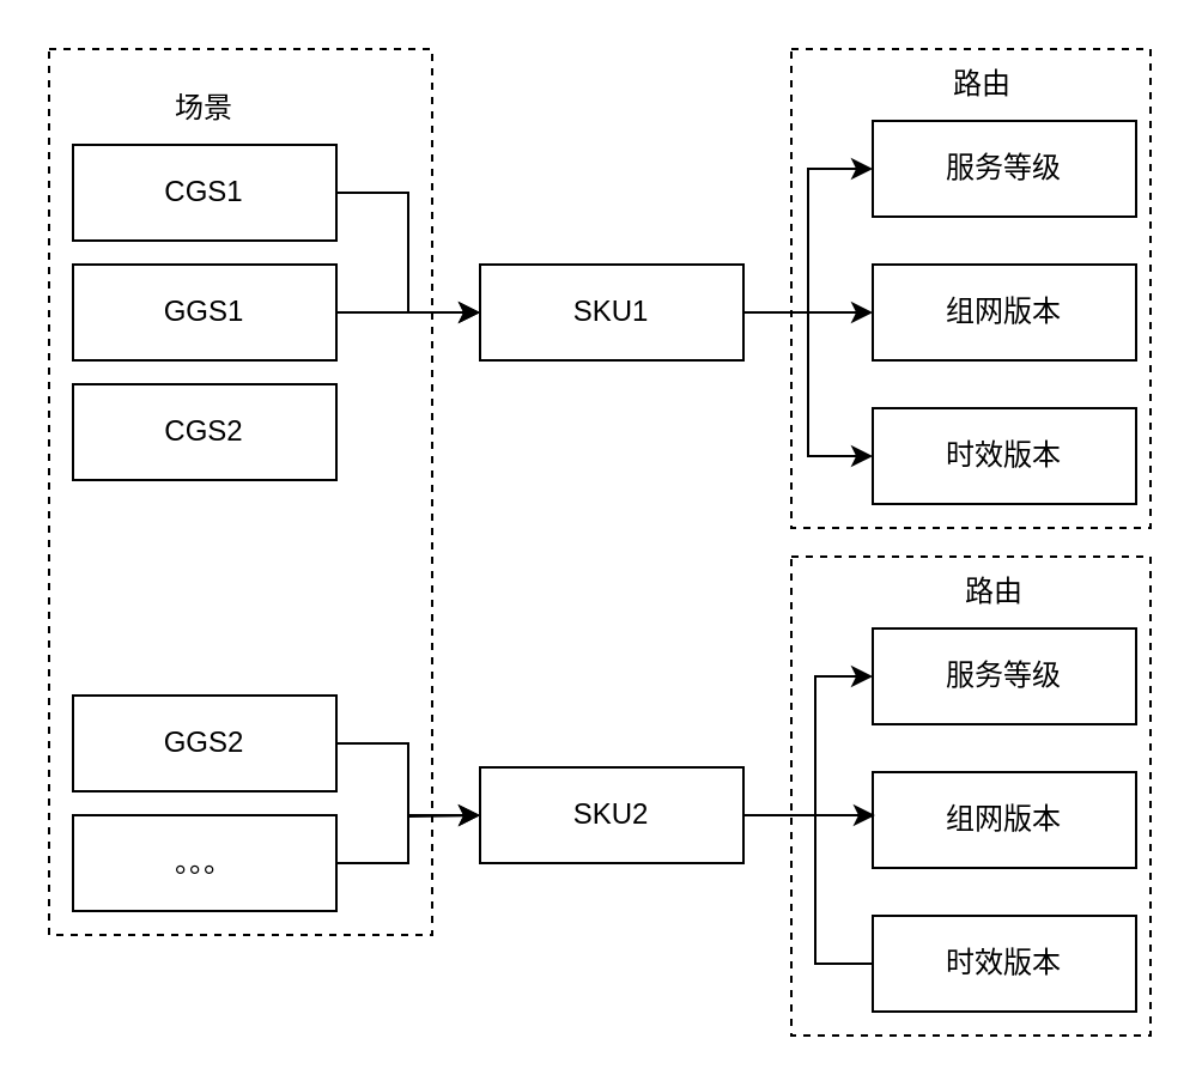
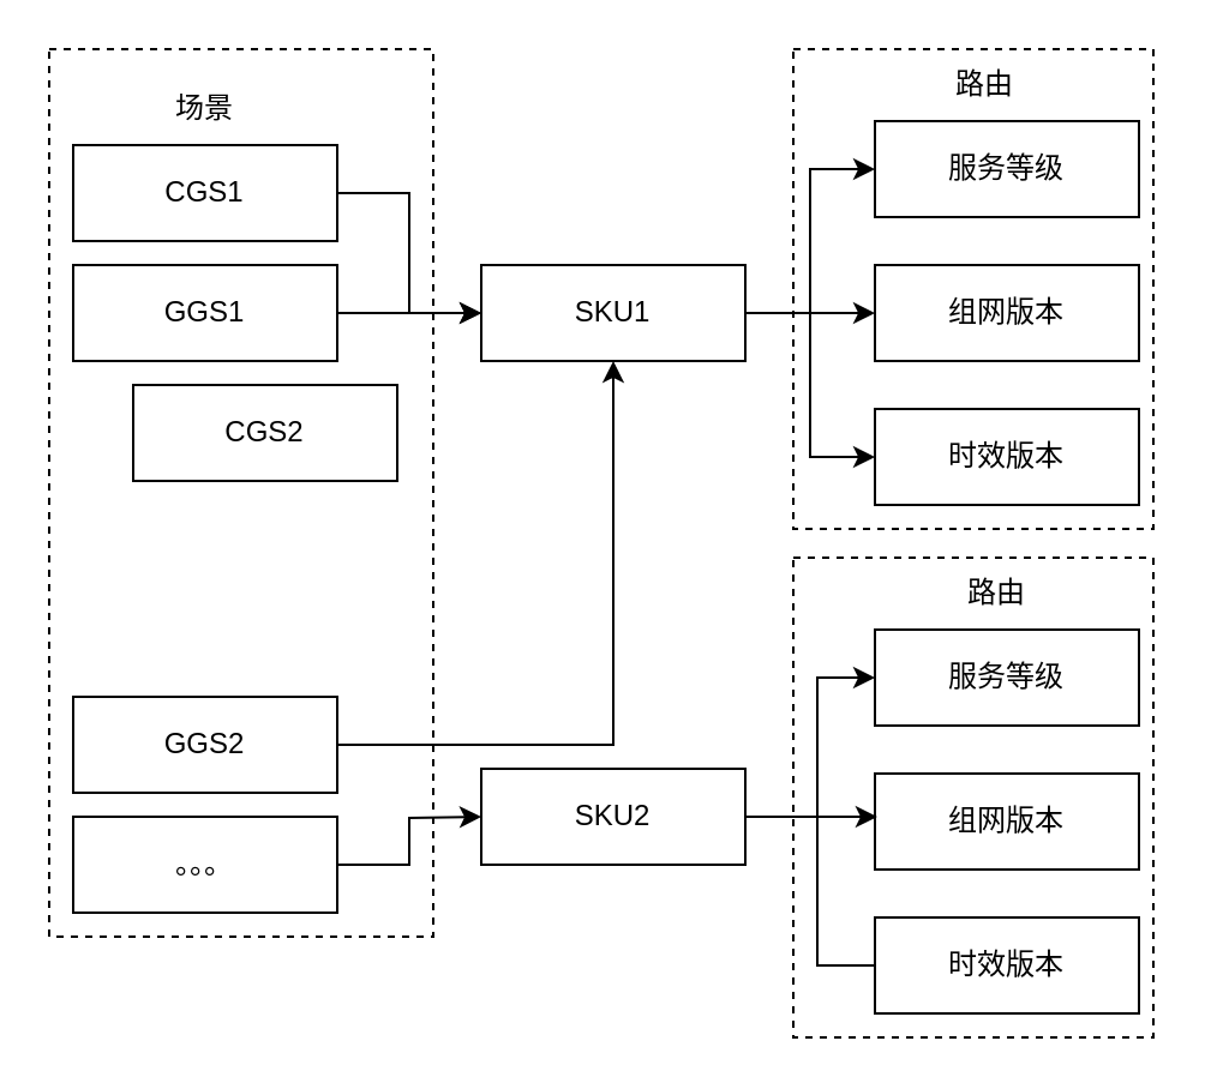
- <mxCell id="8" value="CGS2" style="rounded=0;whiteSpace=wrap;html=1;fillColor=none;" parent="1" vertex="1"><mxGeometry x="30" y="160" width="110" height="40" as="geometry" /></mxCell>
+ <mxCell id="8" value="CGS2" style="rounded=0;whiteSpace=wrap;html=1;fillColor=none;" parent="1" vertex="1"><mxGeometry x="55" y="160" width="110" height="40" as="geometry" /></mxCell>
- <mxCell id="19" style="edgeStyle=orthogonalEdgeStyle;rounded=0;orthogonalLoop=1;jettySize=auto;html=1;exitX=1;exitY=0.5;exitDx=0;exitDy=0;entryX=0;entryY=0.5;entryDx=0;entryDy=0;" edge="1" parent="1" source="20" target="24"><mxGeometry relative="1" as="geometry" /></mxCell>
+ <mxCell id="19" style="edgeStyle=orthogonalEdgeStyle;rounded=0;orthogonalLoop=1;jettySize=auto;html=1;exitX=1;exitY=0.5;exitDx=0;exitDy=0;" edge="1" parent="1" source="20" target="12"><mxGeometry relative="1" as="geometry" /></mxCell>
